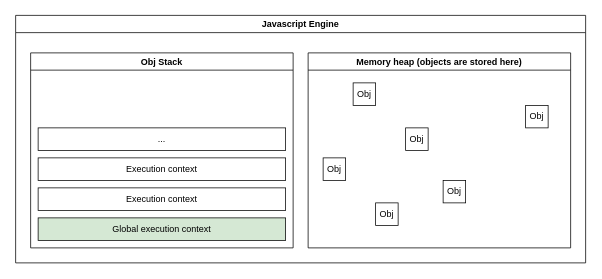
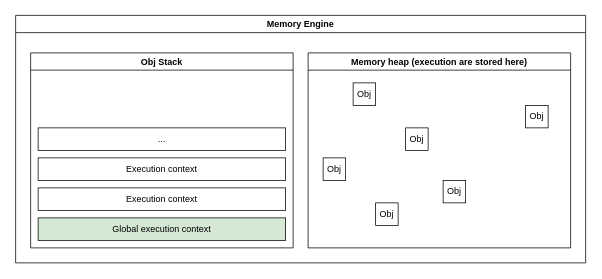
- <mxCell id="2" value="Javascript Engine" style="swimlane;whiteSpace=wrap;html=1;" vertex="1" parent="1"><mxGeometry x="20" y="20" width="760" height="330" as="geometry" /></mxCell>
+ <mxCell id="2" value="Memory Engine" style="swimlane;whiteSpace=wrap;html=1;" vertex="1" parent="1"><mxGeometry x="20" y="20" width="760" height="330" as="geometry" /></mxCell>
- <mxCell id="8" value="Memory heap (objects are stored here)" style="swimlane;whiteSpace=wrap;html=1;" vertex="1" parent="2"><mxGeometry x="390" y="50" width="350" height="260" as="geometry" /></mxCell>
+ <mxCell id="8" value="Memory heap (execution are stored here)" style="swimlane;whiteSpace=wrap;html=1;" vertex="1" parent="2"><mxGeometry x="390" y="50" width="350" height="260" as="geometry" /></mxCell>
